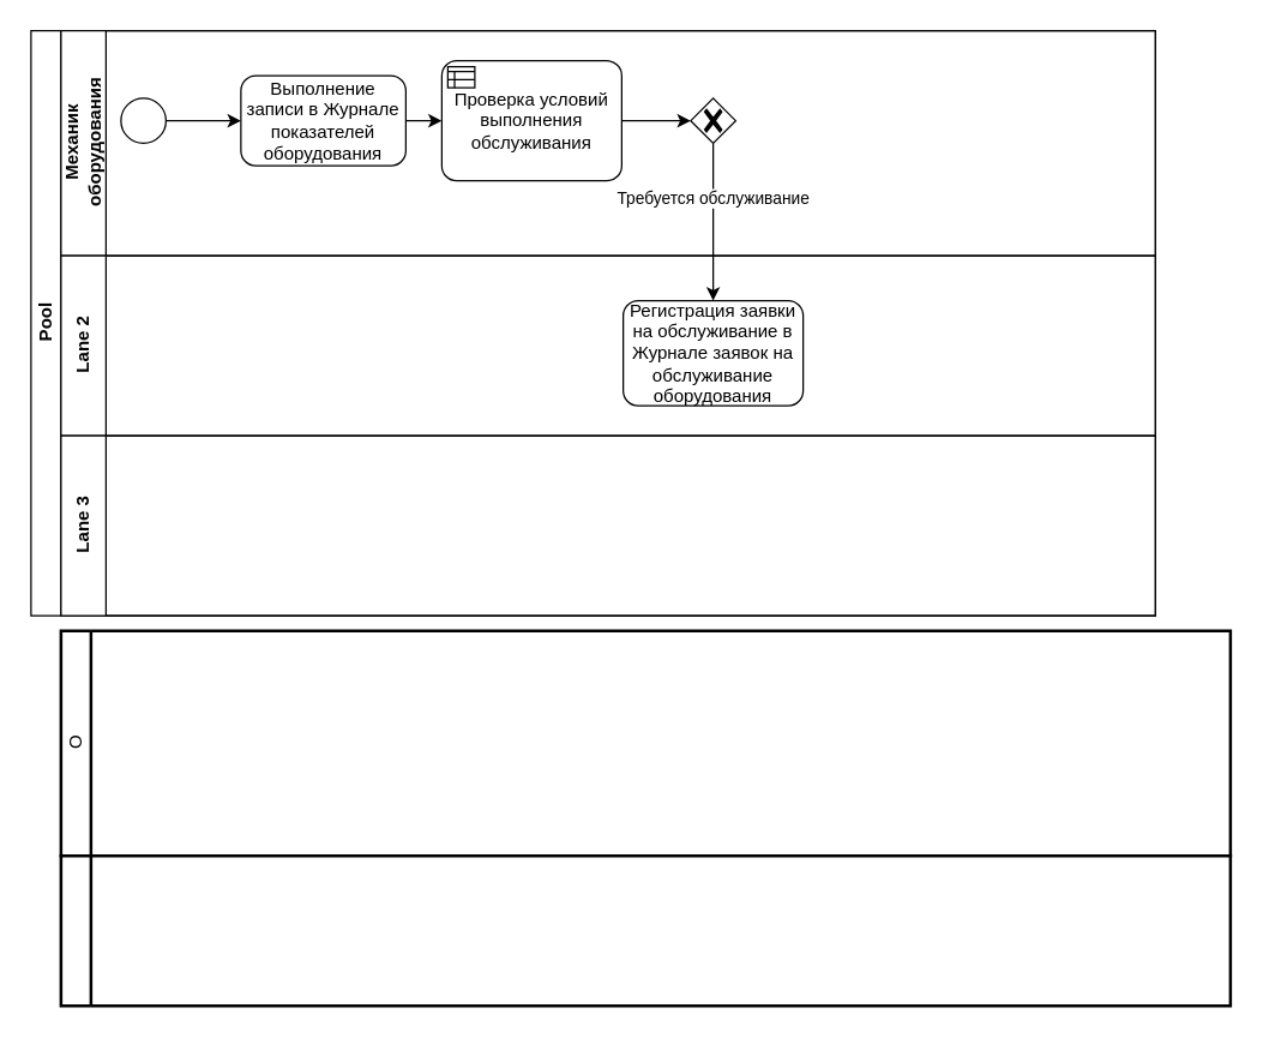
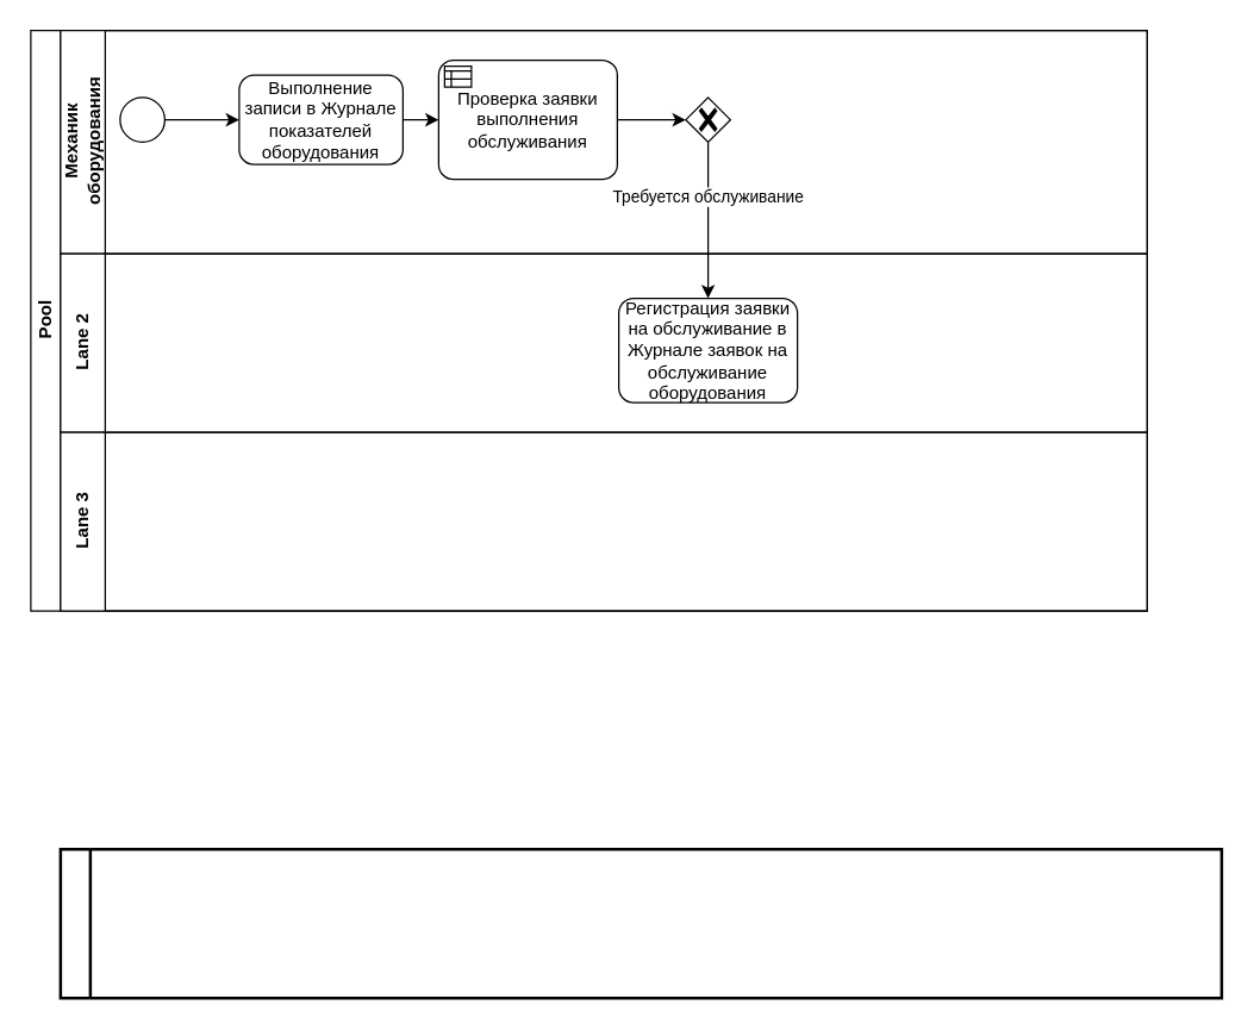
- <mxCell id="11" value="Проверка условий выполнения обслуживания" style="points=[[0.25,0,0],[0.5,0,0],[0.75,0,0],[1,0.25,0],[1,0.5,0],[1,0.75,0],[0.75,1,0],[0.5,1,0],[0.25,1,0],[0,0.75,0],[0,0.5,0],[0,0.25,0]];shape=mxgraph.bpmn.task;whiteSpace=wrap;rectStyle=rounded;size=10;taskMarker=businessRule;" vertex="1" parent="5"><mxGeometry x="254" y="20" width="120" height="80" as="geometry" /></mxCell>
+ <mxCell id="11" value="Проверка заявки выполнения обслуживания" style="points=[[0.25,0,0],[0.5,0,0],[0.75,0,0],[1,0.25,0],[1,0.5,0],[1,0.75,0],[0.75,1,0],[0.5,1,0],[0.25,1,0],[0,0.75,0],[0,0.5,0],[0,0.25,0]];shape=mxgraph.bpmn.task;whiteSpace=wrap;rectStyle=rounded;size=10;taskMarker=businessRule;" vertex="1" parent="5"><mxGeometry x="254" y="20" width="120" height="80" as="geometry" /></mxCell>
- <mxCell id="2" value="О" style="swimlane;html=1;startSize=20;fontStyle=0;collapsible=0;horizontal=0;swimlaneLine=1;swimlaneFillColor=#ffffff;strokeWidth=2;" vertex="1" parent="1"><mxGeometry x="40" y="420" width="780" height="150" as="geometry" /></mxCell>
